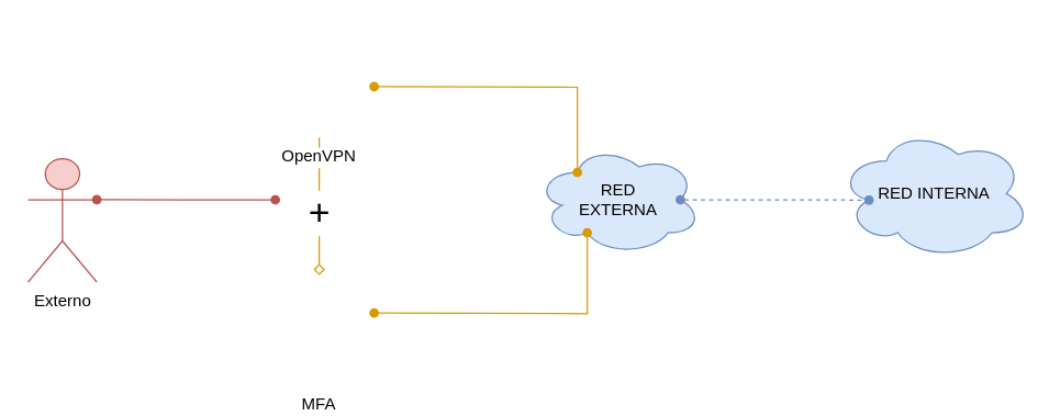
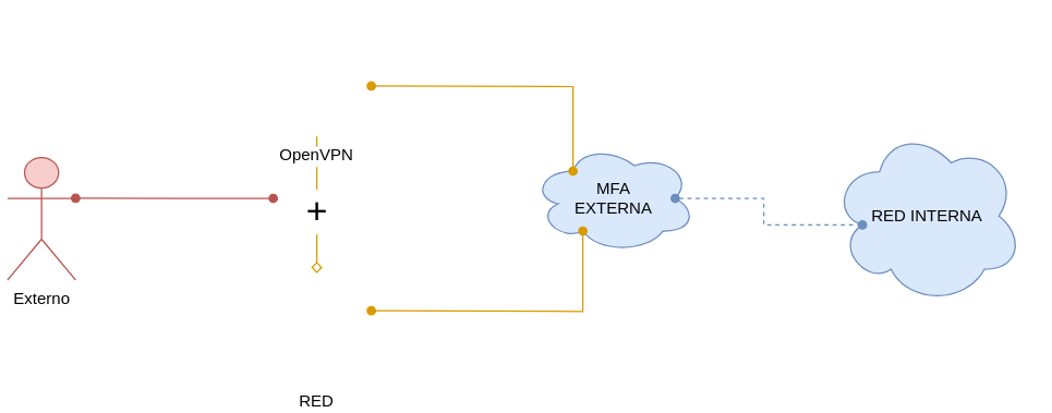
- <mxCell id="9" value="RED INTERNA" style="ellipse;shape=cloud;whiteSpace=wrap;html=1;fillColor=#dae8fc;strokeColor=#6c8ebf;" vertex="1" parent="1"><mxGeometry x="610" y="93" width="140" height="95" as="geometry" /></mxCell>
+ <mxCell id="9" value="RED INTERNA" style="ellipse;shape=cloud;whiteSpace=wrap;html=1;fillColor=#dae8fc;strokeColor=#6c8ebf;" vertex="1" parent="1"><mxGeometry x="610" y="93" width="140" height="130" as="geometry" /></mxCell>
- <mxCell id="8" value="RED&lt;br&gt;EXTERNA" style="ellipse;shape=cloud;whiteSpace=wrap;html=1;fillColor=#dae8fc;strokeColor=#6c8ebf;" vertex="1" parent="1"><mxGeometry x="390" y="105" width="120" height="80" as="geometry" /></mxCell>
+ <mxCell id="8" value="MFA&lt;br&gt;EXTERNA" style="ellipse;shape=cloud;whiteSpace=wrap;html=1;fillColor=#dae8fc;strokeColor=#6c8ebf;" vertex="1" parent="1"><mxGeometry x="390" y="105" width="120" height="80" as="geometry" /></mxCell>
- <mxCell id="3" value="Externo" style="shape=umlActor;verticalLabelPosition=bottom;verticalAlign=top;html=1;outlineConnect=0;fillColor=#f8cecc;strokeColor=#b85450;" vertex="1" parent="1"><mxGeometry x="20" y="115" width="50" height="90" as="geometry" /></mxCell>
+ <mxCell id="3" value="Externo" style="shape=umlActor;verticalLabelPosition=bottom;verticalAlign=top;html=1;outlineConnect=0;fillColor=#f8cecc;strokeColor=#b85450;" vertex="1" parent="1"><mxGeometry x="5" y="115" width="50" height="90" as="geometry" /></mxCell>
- <mxCell id="7" value="MFA" style="shape=image;verticalLabelPosition=bottom;labelBackgroundColor=default;verticalAlign=top;aspect=fixed;imageAspect=0;image=https://cdn-icons-png.flaticon.com/512/1035/1035361.png;" vertex="1" parent="1"><mxGeometry x="192" y="200" width="80" height="80" as="geometry" /></mxCell>
+ <mxCell id="7" value="RED" style="shape=image;verticalLabelPosition=bottom;labelBackgroundColor=default;verticalAlign=top;aspect=fixed;imageAspect=0;image=https://cdn-icons-png.flaticon.com/512/1035/1035361.png;" vertex="1" parent="1"><mxGeometry x="192" y="200" width="80" height="80" as="geometry" /></mxCell>
